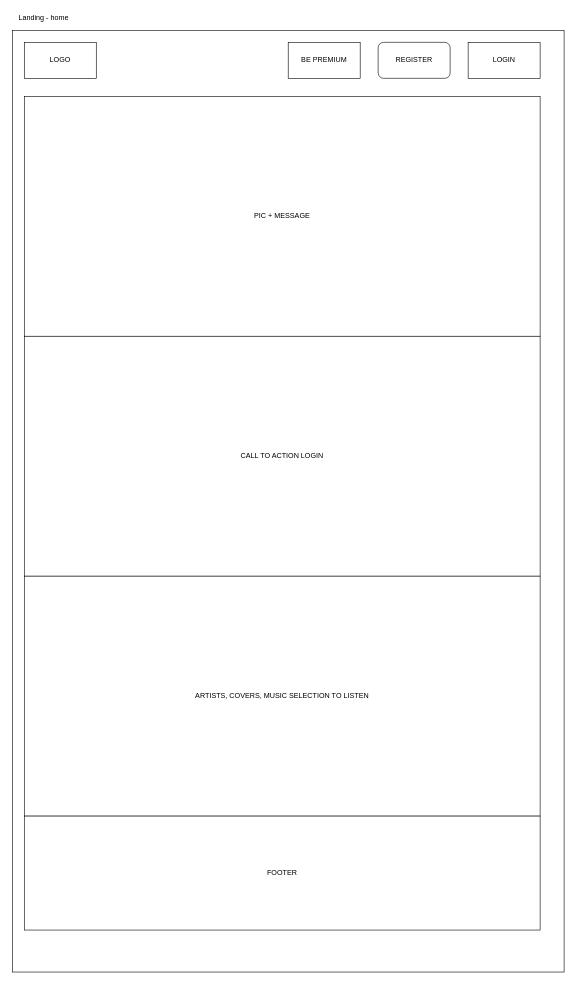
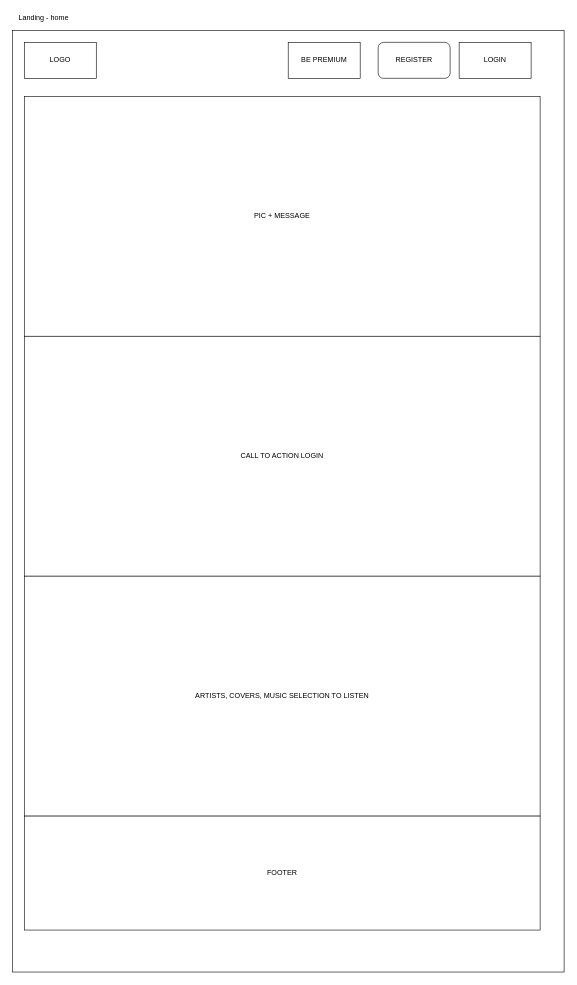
- <mxCell id="6" value="LOGIN" style="rounded=0;whiteSpace=wrap;html=1;" parent="1" vertex="1"><mxGeometry x="780" y="70" width="120" height="60" as="geometry" /></mxCell>
+ <mxCell id="6" value="LOGIN" style="rounded=0;whiteSpace=wrap;html=1;" parent="1" vertex="1"><mxGeometry x="765" y="70" width="120" height="60" as="geometry" /></mxCell>
